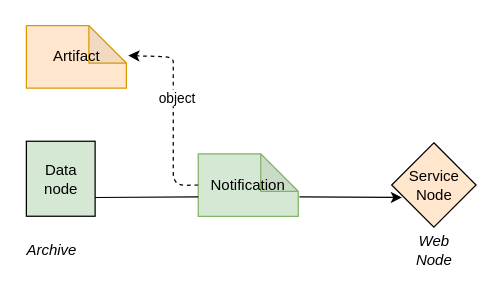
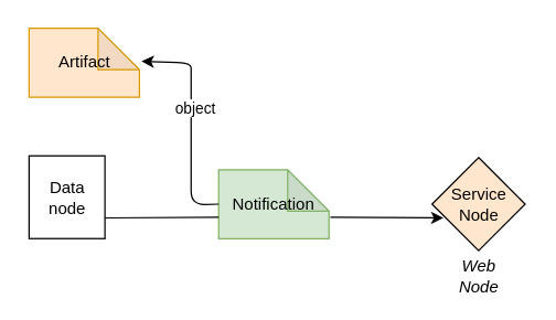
- <mxCell id="5" value="" style="endArrow=classic;html=1;exitX=0;exitY=0.5;exitDx=0;exitDy=0;exitPerimeter=0;entryX=1.019;entryY=0.48;entryDx=0;entryDy=0;entryPerimeter=0;dashed=1;" parent="1" source="3" target="4" edge="1"><mxGeometry width="50" height="50" relative="1" as="geometry"><mxPoint x="298" y="100" as="sourcePoint" /><mxPoint x="348" y="50" as="targetPoint" /><Array as="points"><mxPoint x="138" y="148" /><mxPoint x="138" y="60" /><mxPoint x="138" y="45" /></Array></mxGeometry></mxCell>
+ <mxCell id="5" value="" style="endArrow=classic;html=1;exitX=0;exitY=0.5;exitDx=0;exitDy=0;exitPerimeter=0;entryX=1.019;entryY=0.48;entryDx=0;entryDy=0;entryPerimeter=0;dashed=0;" parent="1" source="3" target="4" edge="1"><mxGeometry width="50" height="50" relative="1" as="geometry"><mxPoint x="298" y="100" as="sourcePoint" /><mxPoint x="348" y="50" as="targetPoint" /><Array as="points"><mxPoint x="138" y="148" /><mxPoint x="138" y="60" /><mxPoint x="138" y="45" /></Array></mxGeometry></mxCell>
- <mxCell id="2" value="Data node" style="rounded=0;whiteSpace=wrap;html=1;rotation=0;fillColor=#d5e8d4;" parent="1" vertex="1"><mxGeometry x="20.5" y="112.5" width="55" height="60" as="geometry" /></mxCell>
+ <mxCell id="2" value="Data node" style="rounded=0;whiteSpace=wrap;html=1;rotation=0;" parent="1" vertex="1"><mxGeometry x="20.5" y="112.5" width="55" height="60" as="geometry" /></mxCell>
- <mxCell id="9" value="&lt;i&gt;Archive&lt;/i&gt;" style="text;html=1;strokeColor=none;fillColor=none;align=center;verticalAlign=middle;whiteSpace=wrap;rounded=0;" parent="1" vertex="1"><mxGeometry x="20.5" y="190" width="40" height="20" as="geometry" /></mxCell>
